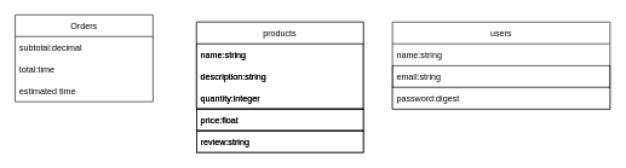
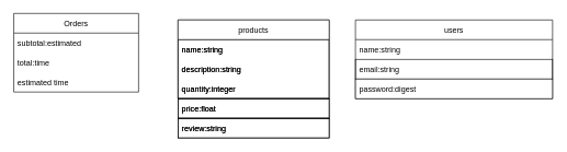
- <mxCell id="11" value="subtotal:decimal" style="text;strokeColor=none;fillColor=none;align=left;verticalAlign=middle;spacingLeft=4;spacingRight=4;overflow=hidden;points=[[0,0.5],[1,0.5]];portConstraint=eastwest;rotatable=0;" vertex="1" parent="10"><mxGeometry y="30" width="190" height="30" as="geometry" /></mxCell>
+ <mxCell id="11" value="subtotal:estimated" style="text;strokeColor=none;fillColor=none;align=left;verticalAlign=middle;spacingLeft=4;spacingRight=4;overflow=hidden;points=[[0,0.5],[1,0.5]];portConstraint=eastwest;rotatable=0;" vertex="1" parent="10"><mxGeometry y="30" width="190" height="30" as="geometry" /></mxCell>
